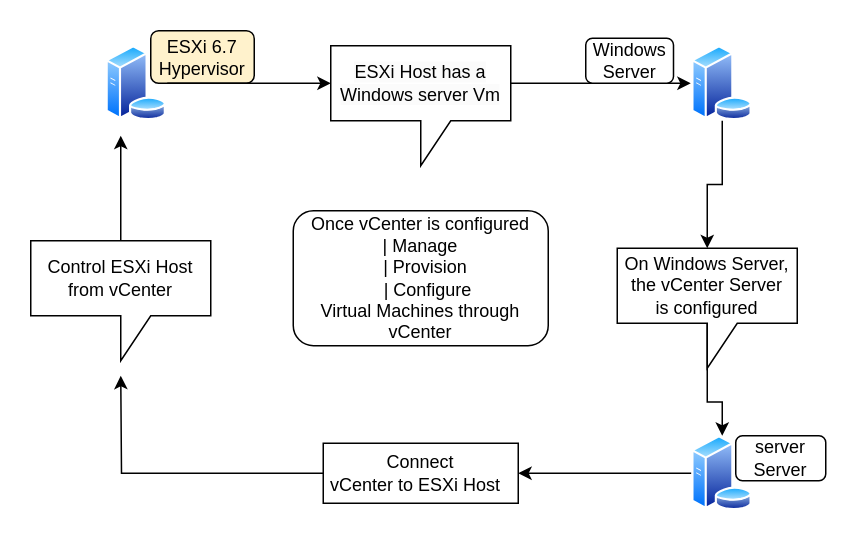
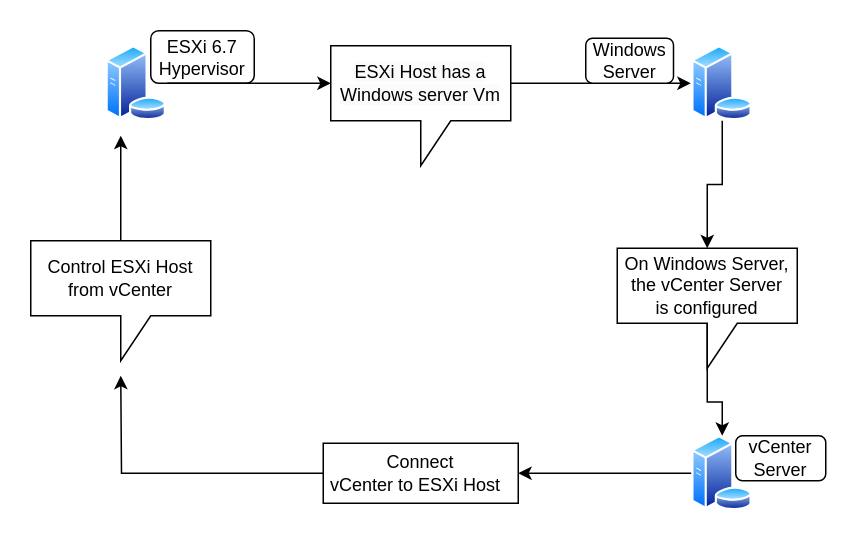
- <mxCell id="7" value="ESXi 6.7&lt;br&gt;Hypervisor" style="rounded=1;whiteSpace=wrap;html=1;fillColor=#fff2cc;" parent="1" vertex="1"><mxGeometry x="100" y="20" width="69" height="35" as="geometry" /></mxCell>
+ <mxCell id="7" value="ESXi 6.7&lt;br&gt;Hypervisor" style="rounded=1;whiteSpace=wrap;html=1;" parent="1" vertex="1"><mxGeometry x="100" y="20" width="69" height="35" as="geometry" /></mxCell>
- <mxCell id="17" value="Once vCenter is configured&lt;br&gt;|&amp;nbsp;Manage &lt;br&gt;&amp;nbsp; | Provision &lt;br&gt;&amp;nbsp; &amp;nbsp;| Configure &lt;br&gt;Virtual Machines through vCenter" style="rounded=1;whiteSpace=wrap;html=1;" parent="1" vertex="1"><mxGeometry x="195" y="140" width="170" height="90" as="geometry" /></mxCell>
- <mxCell id="6" value="server&lt;br&gt;&amp;nbsp;Server&amp;nbsp;" style="rounded=1;whiteSpace=wrap;html=1;" parent="1" vertex="1"><mxGeometry x="490" y="290" width="60" height="30" as="geometry" /></mxCell>
+ <mxCell id="6" value="vCenter&lt;br&gt;&amp;nbsp;Server&amp;nbsp;" style="rounded=1;whiteSpace=wrap;html=1;" parent="1" vertex="1"><mxGeometry x="490" y="290" width="60" height="30" as="geometry" /></mxCell>
